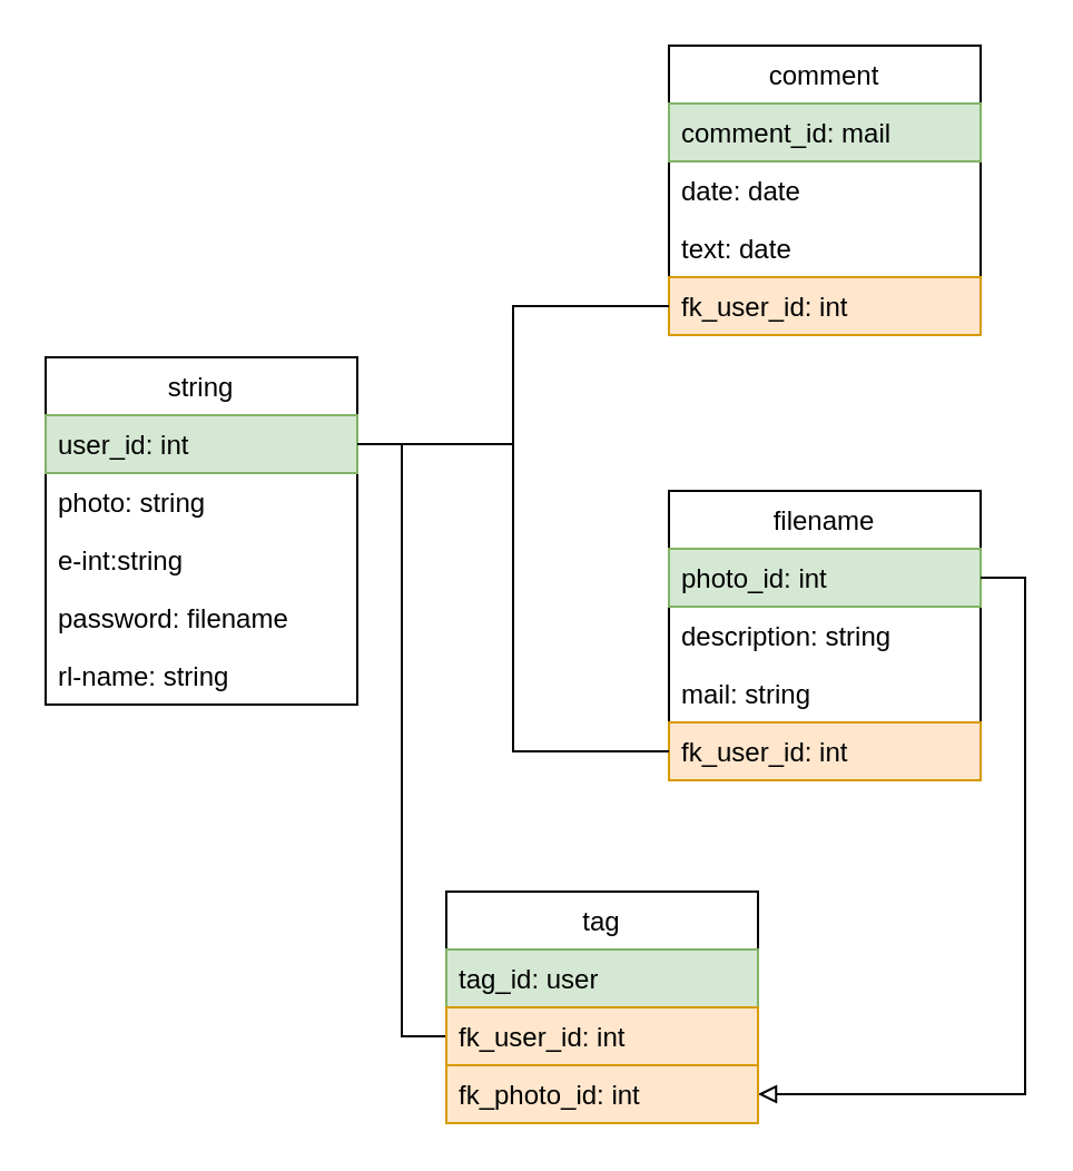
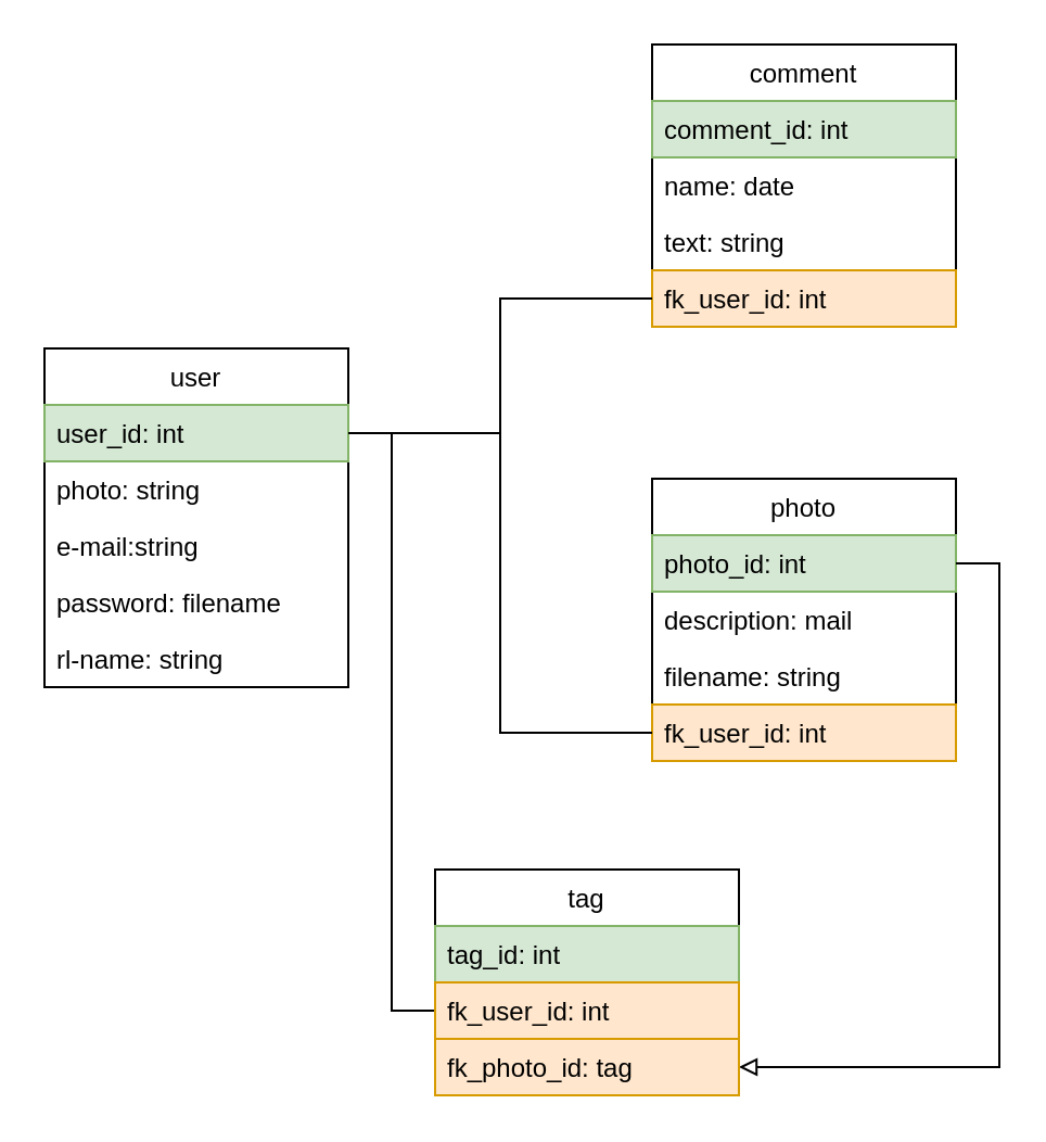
- <mxCell id="3" value="comment_id: mail" style="text;strokeColor=#82b366;fillColor=#d5e8d4;align=left;verticalAlign=top;spacingLeft=4;spacingRight=4;overflow=hidden;rotatable=0;points=[[0,0.5],[1,0.5]];portConstraint=eastwest;" vertex="1" parent="2"><mxGeometry y="26" width="140" height="26" as="geometry" /></mxCell>
+ <mxCell id="3" value="comment_id: int" style="text;strokeColor=#82b366;fillColor=#d5e8d4;align=left;verticalAlign=top;spacingLeft=4;spacingRight=4;overflow=hidden;rotatable=0;points=[[0,0.5],[1,0.5]];portConstraint=eastwest;" vertex="1" parent="2"><mxGeometry y="26" width="140" height="26" as="geometry" /></mxCell>
- <mxCell id="4" value="date: date" style="text;strokeColor=none;fillColor=none;align=left;verticalAlign=top;spacingLeft=4;spacingRight=4;overflow=hidden;rotatable=0;points=[[0,0.5],[1,0.5]];portConstraint=eastwest;" vertex="1" parent="2"><mxGeometry y="52" width="140" height="26" as="geometry" /></mxCell>
+ <mxCell id="4" value="name: date" style="text;strokeColor=none;fillColor=none;align=left;verticalAlign=top;spacingLeft=4;spacingRight=4;overflow=hidden;rotatable=0;points=[[0,0.5],[1,0.5]];portConstraint=eastwest;" vertex="1" parent="2"><mxGeometry y="52" width="140" height="26" as="geometry" /></mxCell>
- <mxCell id="5" value="text: date" style="text;strokeColor=none;fillColor=none;align=left;verticalAlign=top;spacingLeft=4;spacingRight=4;overflow=hidden;rotatable=0;points=[[0,0.5],[1,0.5]];portConstraint=eastwest;" vertex="1" parent="2"><mxGeometry y="78" width="140" height="26" as="geometry" /></mxCell>
+ <mxCell id="5" value="text: string" style="text;strokeColor=none;fillColor=none;align=left;verticalAlign=top;spacingLeft=4;spacingRight=4;overflow=hidden;rotatable=0;points=[[0,0.5],[1,0.5]];portConstraint=eastwest;" vertex="1" parent="2"><mxGeometry y="78" width="140" height="26" as="geometry" /></mxCell>
- <mxCell id="14" value="string" style="swimlane;fontStyle=0;childLayout=stackLayout;horizontal=1;startSize=26;fillColor=none;horizontalStack=0;resizeParent=1;resizeParentMax=0;resizeLast=0;collapsible=1;marginBottom=0;" vertex="1" parent="1"><mxGeometry x="20" y="160" width="140" height="156" as="geometry" /></mxCell>
+ <mxCell id="14" value="user" style="swimlane;fontStyle=0;childLayout=stackLayout;horizontal=1;startSize=26;fillColor=none;horizontalStack=0;resizeParent=1;resizeParentMax=0;resizeLast=0;collapsible=1;marginBottom=0;" vertex="1" parent="1"><mxGeometry x="20" y="160" width="140" height="156" as="geometry" /></mxCell>
- <mxCell id="8" value="filename" style="swimlane;fontStyle=0;childLayout=stackLayout;horizontal=1;startSize=26;fillColor=none;horizontalStack=0;resizeParent=1;resizeParentMax=0;resizeLast=0;collapsible=1;marginBottom=0;" vertex="1" parent="1"><mxGeometry x="300" y="220" width="140" height="130" as="geometry" /></mxCell>
+ <mxCell id="8" value="photo" style="swimlane;fontStyle=0;childLayout=stackLayout;horizontal=1;startSize=26;fillColor=none;horizontalStack=0;resizeParent=1;resizeParentMax=0;resizeLast=0;collapsible=1;marginBottom=0;" vertex="1" parent="1"><mxGeometry x="300" y="220" width="140" height="130" as="geometry" /></mxCell>
- <mxCell id="17" value="e-int:string" style="text;strokeColor=none;fillColor=none;align=left;verticalAlign=top;spacingLeft=4;spacingRight=4;overflow=hidden;rotatable=0;points=[[0,0.5],[1,0.5]];portConstraint=eastwest;" vertex="1" parent="14"><mxGeometry y="78" width="140" height="26" as="geometry" /></mxCell>
+ <mxCell id="17" value="e-mail:string" style="text;strokeColor=none;fillColor=none;align=left;verticalAlign=top;spacingLeft=4;spacingRight=4;overflow=hidden;rotatable=0;points=[[0,0.5],[1,0.5]];portConstraint=eastwest;" vertex="1" parent="14"><mxGeometry y="78" width="140" height="26" as="geometry" /></mxCell>
- <mxCell id="10" value="description: string" style="text;strokeColor=none;fillColor=none;align=left;verticalAlign=top;spacingLeft=4;spacingRight=4;overflow=hidden;rotatable=0;points=[[0,0.5],[1,0.5]];portConstraint=eastwest;" vertex="1" parent="8"><mxGeometry y="52" width="140" height="26" as="geometry" /></mxCell>
+ <mxCell id="10" value="description: mail" style="text;strokeColor=none;fillColor=none;align=left;verticalAlign=top;spacingLeft=4;spacingRight=4;overflow=hidden;rotatable=0;points=[[0,0.5],[1,0.5]];portConstraint=eastwest;" vertex="1" parent="8"><mxGeometry y="52" width="140" height="26" as="geometry" /></mxCell>
- <mxCell id="11" value="mail: string" style="text;strokeColor=none;fillColor=none;align=left;verticalAlign=top;spacingLeft=4;spacingRight=4;overflow=hidden;rotatable=0;points=[[0,0.5],[1,0.5]];portConstraint=eastwest;" vertex="1" parent="8"><mxGeometry y="78" width="140" height="26" as="geometry" /></mxCell>
+ <mxCell id="11" value="filename: string" style="text;strokeColor=none;fillColor=none;align=left;verticalAlign=top;spacingLeft=4;spacingRight=4;overflow=hidden;rotatable=0;points=[[0,0.5],[1,0.5]];portConstraint=eastwest;" vertex="1" parent="8"><mxGeometry y="78" width="140" height="26" as="geometry" /></mxCell>
- <mxCell id="23" value="tag_id: user" style="text;strokeColor=#82b366;fillColor=#d5e8d4;align=left;verticalAlign=top;spacingLeft=4;spacingRight=4;overflow=hidden;rotatable=0;points=[[0,0.5],[1,0.5]];portConstraint=eastwest;" vertex="1" parent="22"><mxGeometry y="26" width="140" height="26" as="geometry" /></mxCell>
+ <mxCell id="23" value="tag_id: int" style="text;strokeColor=#82b366;fillColor=#d5e8d4;align=left;verticalAlign=top;spacingLeft=4;spacingRight=4;overflow=hidden;rotatable=0;points=[[0,0.5],[1,0.5]];portConstraint=eastwest;" vertex="1" parent="22"><mxGeometry y="26" width="140" height="26" as="geometry" /></mxCell>
- <mxCell id="25" value="fk_photo_id: int" style="text;strokeColor=#d79b00;fillColor=#ffe6cc;align=left;verticalAlign=top;spacingLeft=4;spacingRight=4;overflow=hidden;rotatable=0;points=[[0,0.5],[1,0.5]];portConstraint=eastwest;" vertex="1" parent="22"><mxGeometry y="78" width="140" height="26" as="geometry" /></mxCell>
+ <mxCell id="25" value="fk_photo_id: tag" style="text;strokeColor=#d79b00;fillColor=#ffe6cc;align=left;verticalAlign=top;spacingLeft=4;spacingRight=4;overflow=hidden;rotatable=0;points=[[0,0.5],[1,0.5]];portConstraint=eastwest;" vertex="1" parent="22"><mxGeometry y="78" width="140" height="26" as="geometry" /></mxCell>
